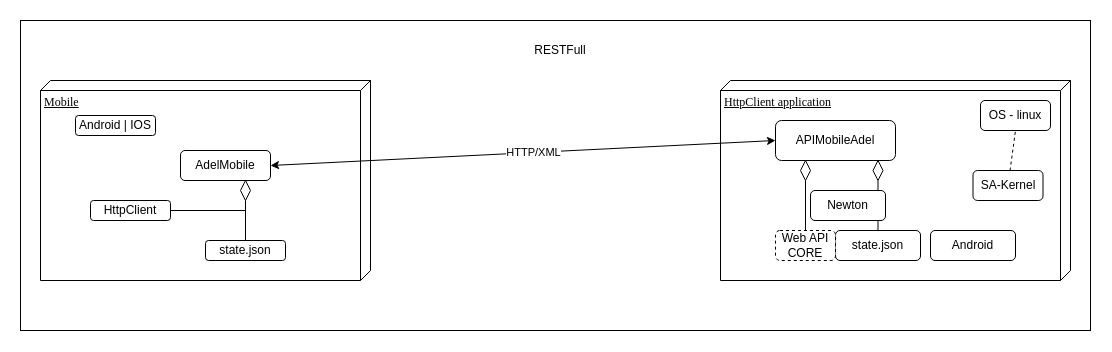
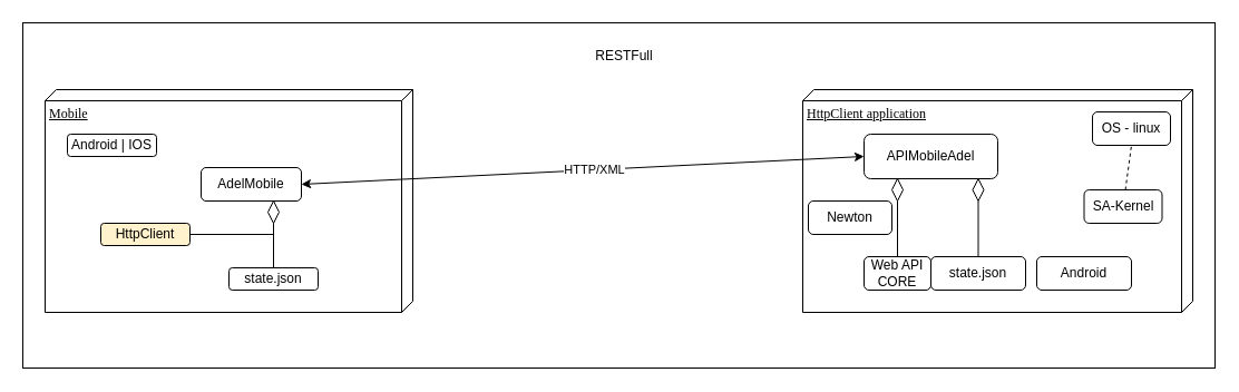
- <mxCell id="11" value="Android | IOS" style="rounded=1;whiteSpace=wrap;html=1;" parent="1" vertex="1"><mxGeometry x="75" y="115" width="80" height="20" as="geometry" /></mxCell>
+ <mxCell id="11" value="Android | IOS" style="rounded=1;whiteSpace=wrap;html=1;" parent="1" vertex="1"><mxGeometry x="60" y="120" width="80" height="20" as="geometry" /></mxCell>
- <mxCell id="26" value="Newton" style="rounded=1;whiteSpace=wrap;html=1;" vertex="1" parent="1"><mxGeometry x="810" y="190" width="75" height="30" as="geometry" /></mxCell>
+ <mxCell id="26" value="Newton" style="rounded=1;whiteSpace=wrap;html=1;" vertex="1" parent="1"><mxGeometry x="725" y="180" width="75" height="30" as="geometry" /></mxCell>
- <mxCell id="14" value="HttpClient" style="rounded=1;whiteSpace=wrap;html=1;" parent="1" vertex="1"><mxGeometry x="90" y="200" width="80" height="20" as="geometry" /></mxCell>
+ <mxCell id="14" value="HttpClient" style="rounded=1;whiteSpace=wrap;html=1;fillColor=#fff2cc;" parent="1" vertex="1"><mxGeometry x="90" y="200" width="80" height="20" as="geometry" /></mxCell>
- <mxCell id="10" value="Web API CORE" style="rounded=1;whiteSpace=wrap;html=1;dashed=1;" parent="1" vertex="1"><mxGeometry x="775" y="230" width="60" height="30" as="geometry" /></mxCell>
+ <mxCell id="10" value="Web API CORE" style="rounded=1;whiteSpace=wrap;html=1;" parent="1" vertex="1"><mxGeometry x="775" y="230" width="60" height="30" as="geometry" /></mxCell>
